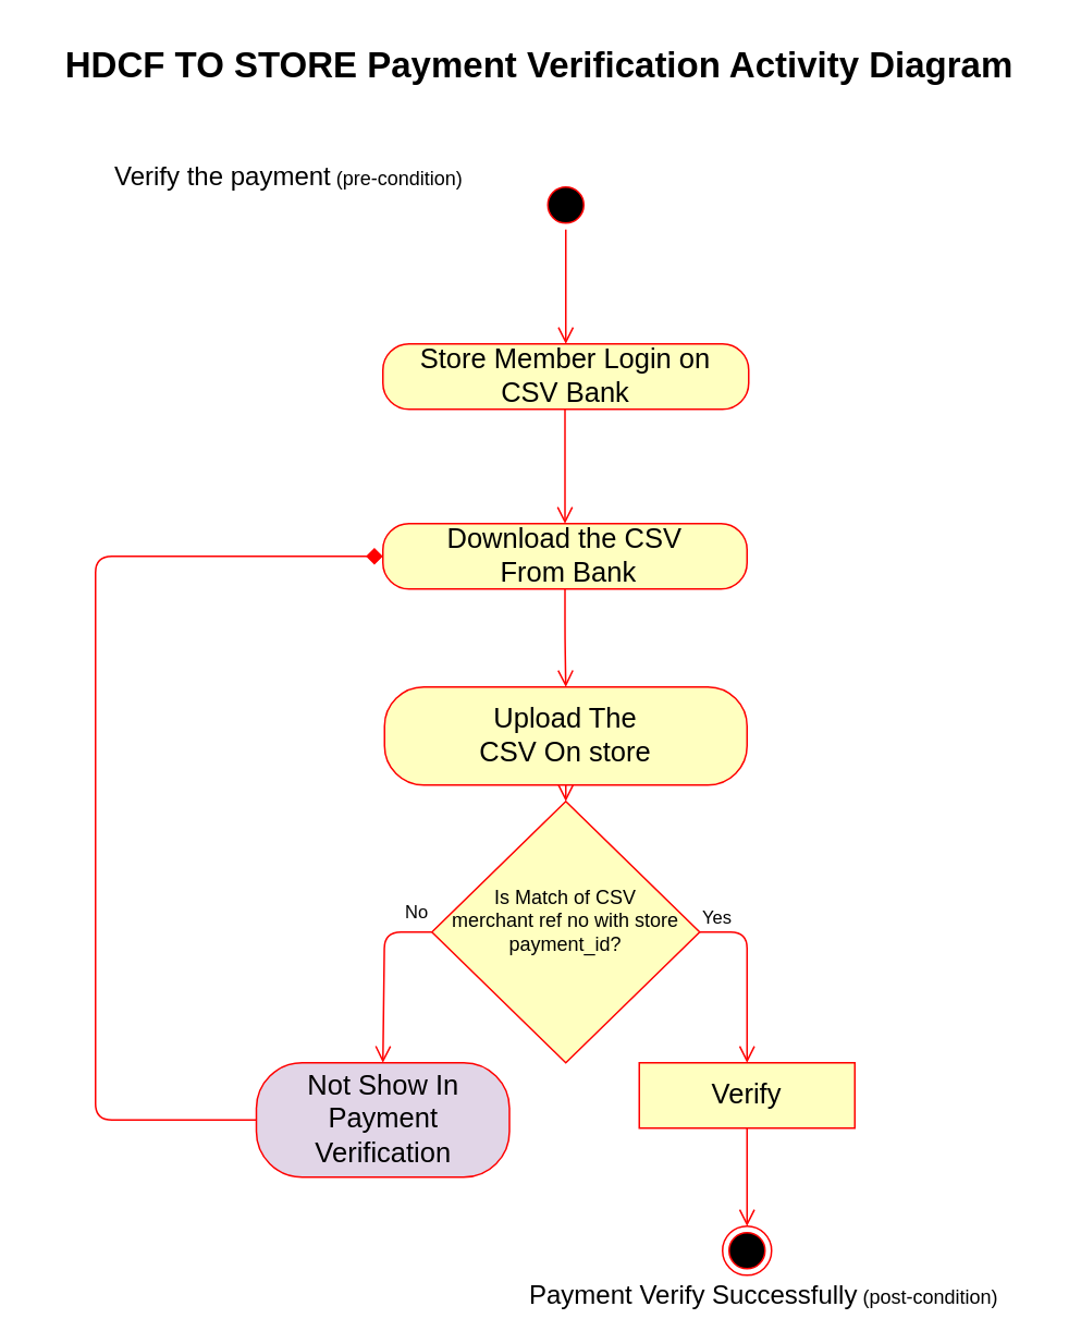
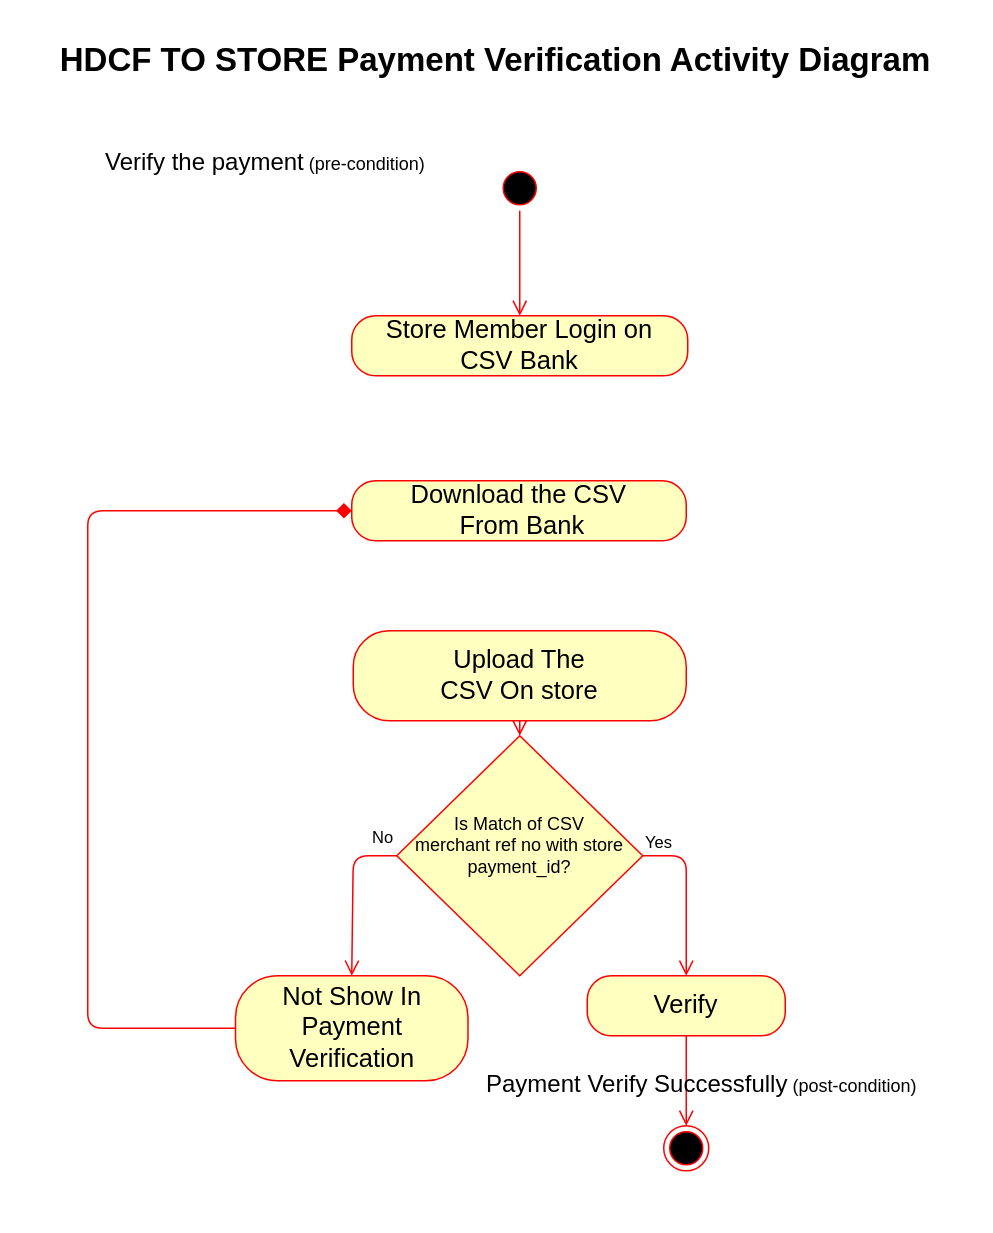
- <mxCell id="7" value="" style="edgeStyle=orthogonalEdgeStyle;html=1;verticalAlign=bottom;endArrow=open;endSize=8;strokeColor=#ff0000;entryX=0.5;entryY=0;entryDx=0;entryDy=0;" parent="1" source="4" target="6" edge="1"><mxGeometry relative="1" as="geometry"><mxPoint x="346" y="320" as="targetPoint" /><Array as="points"><mxPoint x="346" y="285" /></Array></mxGeometry></mxCell>
- <mxCell id="8" value="" style="edgeStyle=orthogonalEdgeStyle;html=1;verticalAlign=bottom;endArrow=open;endSize=8;strokeColor=#ff0000;entryX=0.5;entryY=0;entryDx=0;entryDy=0;" parent="1" source="6" target="9" edge="1"><mxGeometry relative="1" as="geometry"><mxPoint x="345" y="420" as="targetPoint" /></mxGeometry></mxCell>
- <mxCell id="14" value="&lt;span style=&quot;font-size: 17px&quot;&gt;Verify&lt;/span&gt;" style="whiteSpace=wrap;html=1;arcSize=40;fontColor=#000000;fillColor=#ffffc0;strokeColor=#ff0000;rounded=0;" parent="1" vertex="1"><mxGeometry x="391" y="650" width="132" height="40" as="geometry" /></mxCell>
+ <mxCell id="14" value="&lt;span style=&quot;font-size: 17px&quot;&gt;Verify&lt;/span&gt;" style="rounded=1;whiteSpace=wrap;html=1;arcSize=40;fontColor=#000000;fillColor=#ffffc0;strokeColor=#ff0000;" parent="1" vertex="1"><mxGeometry x="391" y="650" width="132" height="40" as="geometry" /></mxCell>
- <mxCell id="17" value="&lt;span style=&quot;font-size: 17px&quot;&gt;Not Show In Payment Verification&lt;/span&gt;" style="rounded=1;whiteSpace=wrap;html=1;arcSize=40;fontColor=#000000;fillColor=#e1d5e7;strokeColor=#ff0000;direction=west;" parent="1" vertex="1"><mxGeometry x="156.5" y="650" width="155" height="70" as="geometry" /></mxCell>
+ <mxCell id="17" value="&lt;span style=&quot;font-size: 17px&quot;&gt;Not Show In Payment Verification&lt;/span&gt;" style="rounded=1;whiteSpace=wrap;html=1;arcSize=40;fontColor=#000000;fillColor=#ffffc0;strokeColor=#ff0000;direction=west;" parent="1" vertex="1"><mxGeometry x="156.5" y="650" width="155" height="70" as="geometry" /></mxCell>
- <mxCell id="20" value="&lt;font style=&quot;font-size: 16px&quot;&gt;Payment Verify Successfully&lt;/font&gt; (post-condition)" style="text;html=1;resizable=0;points=[];autosize=1;align=left;verticalAlign=top;spacingTop=-4;" parent="1" vertex="1"><mxGeometry x="322" y="780" width="300" height="20" as="geometry" /></mxCell>
+ <mxCell id="20" value="&lt;font style=&quot;font-size: 16px&quot;&gt;Payment Verify Successfully&lt;/font&gt; (post-condition)" style="text;html=1;resizable=0;points=[];autosize=1;align=left;verticalAlign=top;spacingTop=-4;" parent="1" vertex="1"><mxGeometry x="322" y="710" width="300" height="20" as="geometry" /></mxCell>
